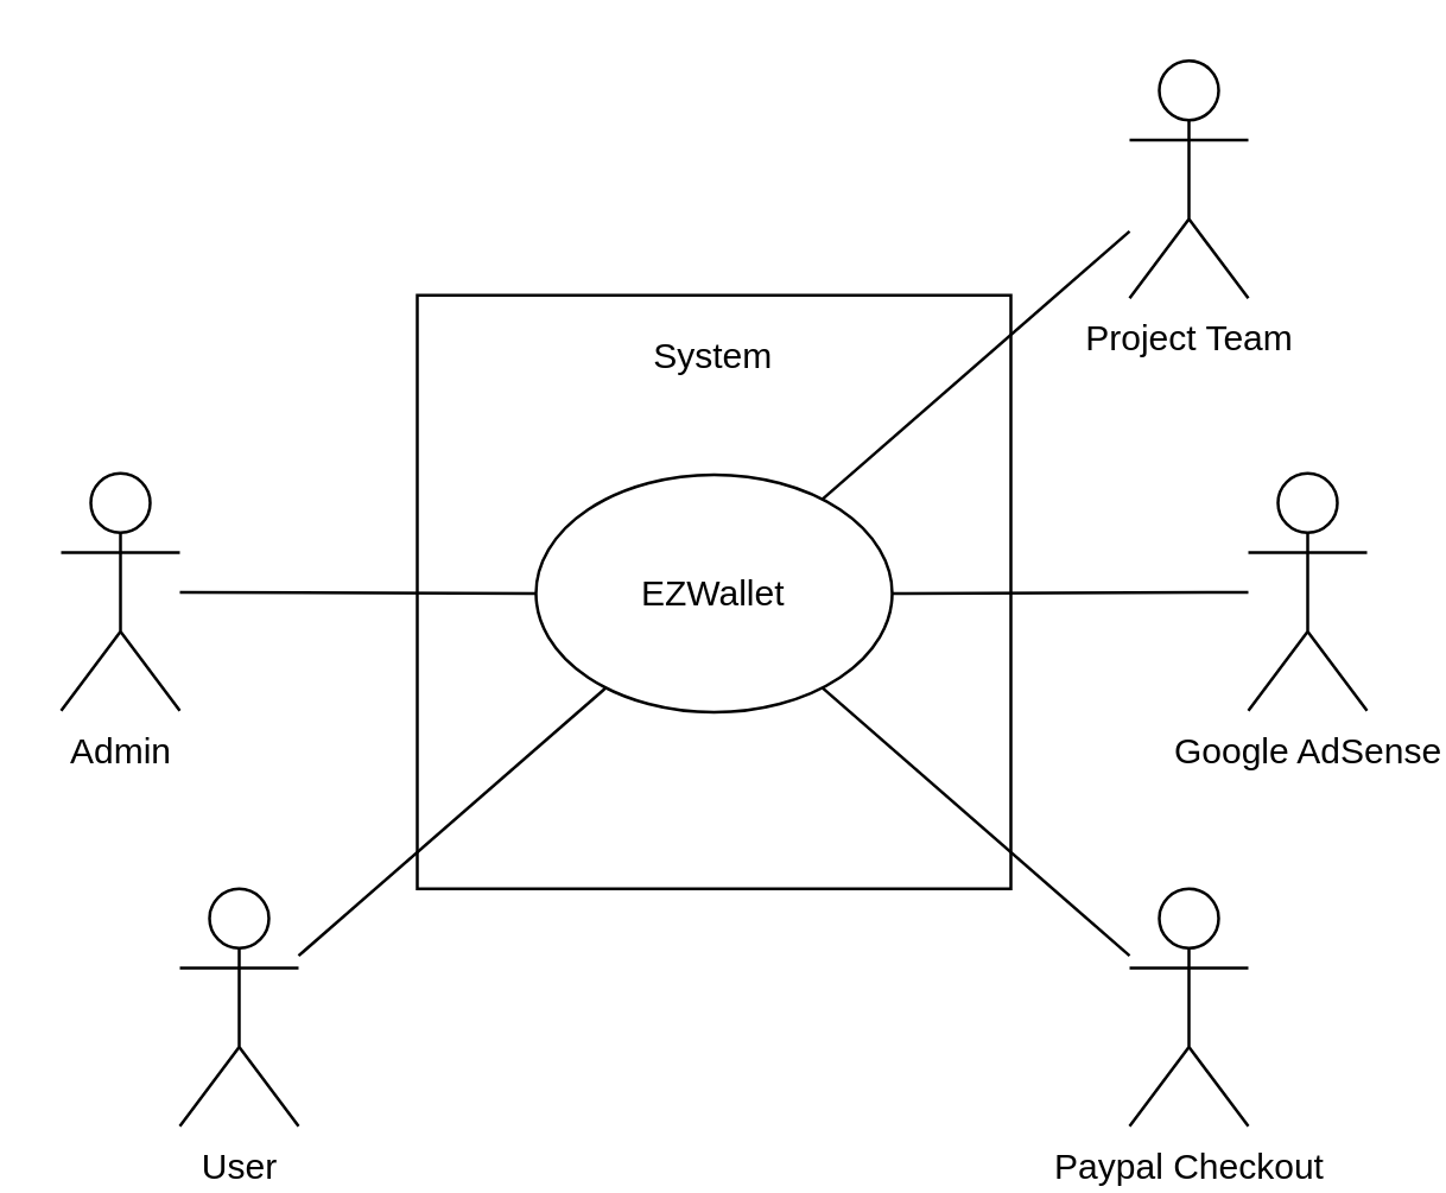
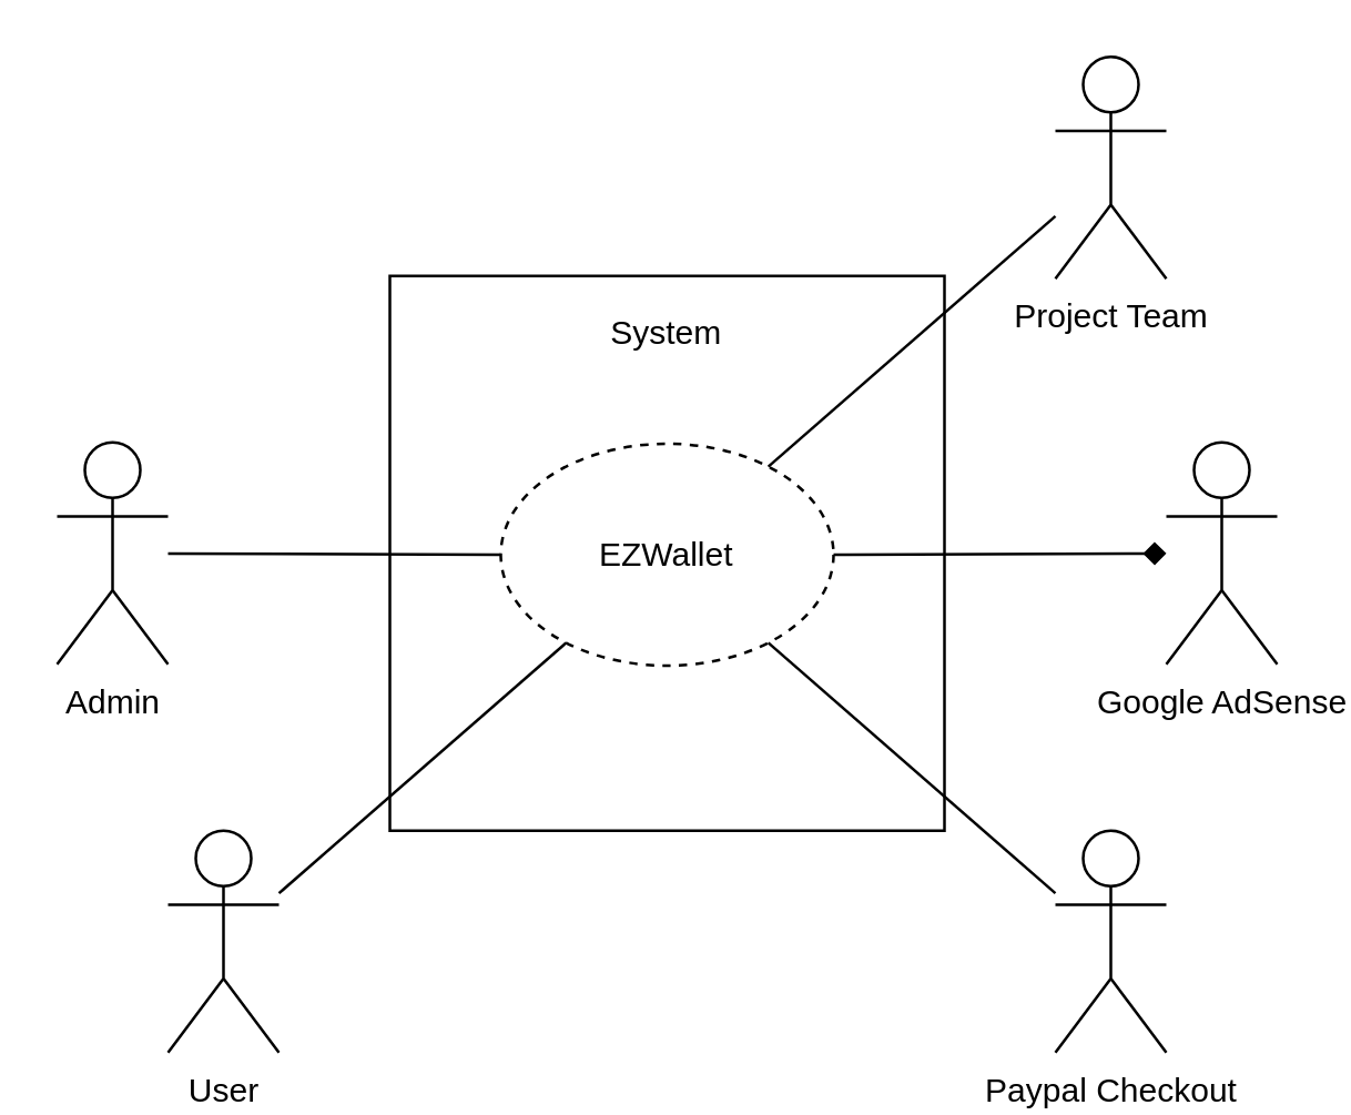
- <mxCell id="13" value="" style="endArrow=none;html=1;rounded=0;" edge="1" parent="1" source="3" target="10"><mxGeometry width="50" height="50" relative="1" as="geometry"><mxPoint x="90" y="-61" as="sourcePoint" /><mxPoint x="140" y="-111" as="targetPoint" /></mxGeometry></mxCell>
+ <mxCell id="13" value="" style="endArrow=diamond;html=1;rounded=0;" edge="1" parent="1" source="3" target="10"><mxGeometry width="50" height="50" relative="1" as="geometry"><mxPoint x="90" y="-61" as="sourcePoint" /><mxPoint x="140" y="-111" as="targetPoint" /></mxGeometry></mxCell>
- <mxCell id="3" value="EZWallet" style="ellipse;whiteSpace=wrap;html=1;" parent="1" vertex="1"><mxGeometry x="180" y="159.5" width="120" height="80" as="geometry" /></mxCell>
+ <mxCell id="3" value="EZWallet" style="ellipse;whiteSpace=wrap;html=1;dashed=1;" parent="1" vertex="1"><mxGeometry x="180" y="159.5" width="120" height="80" as="geometry" /></mxCell>
